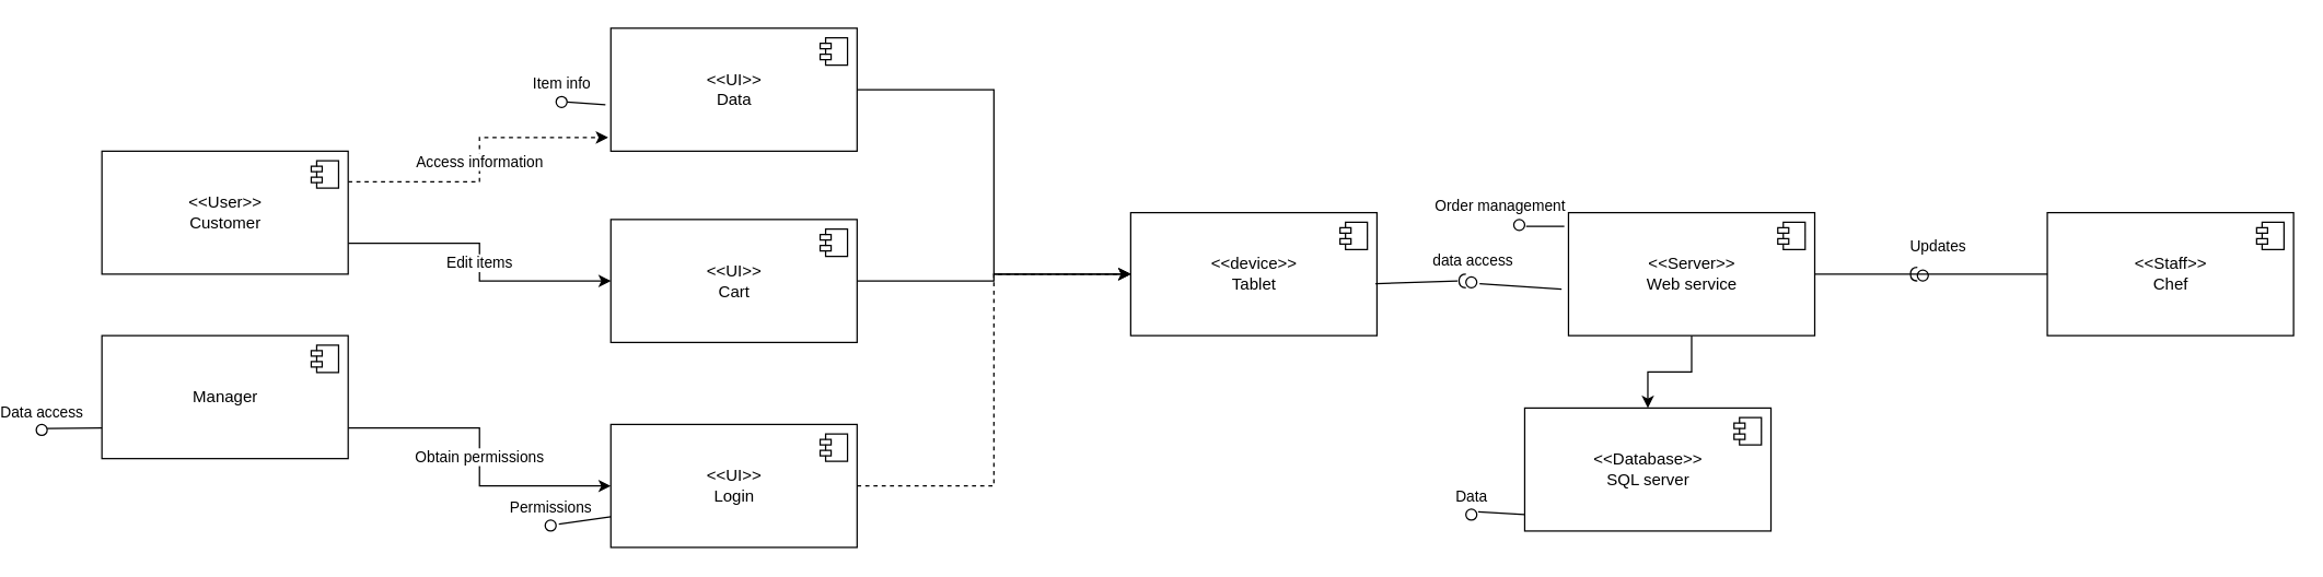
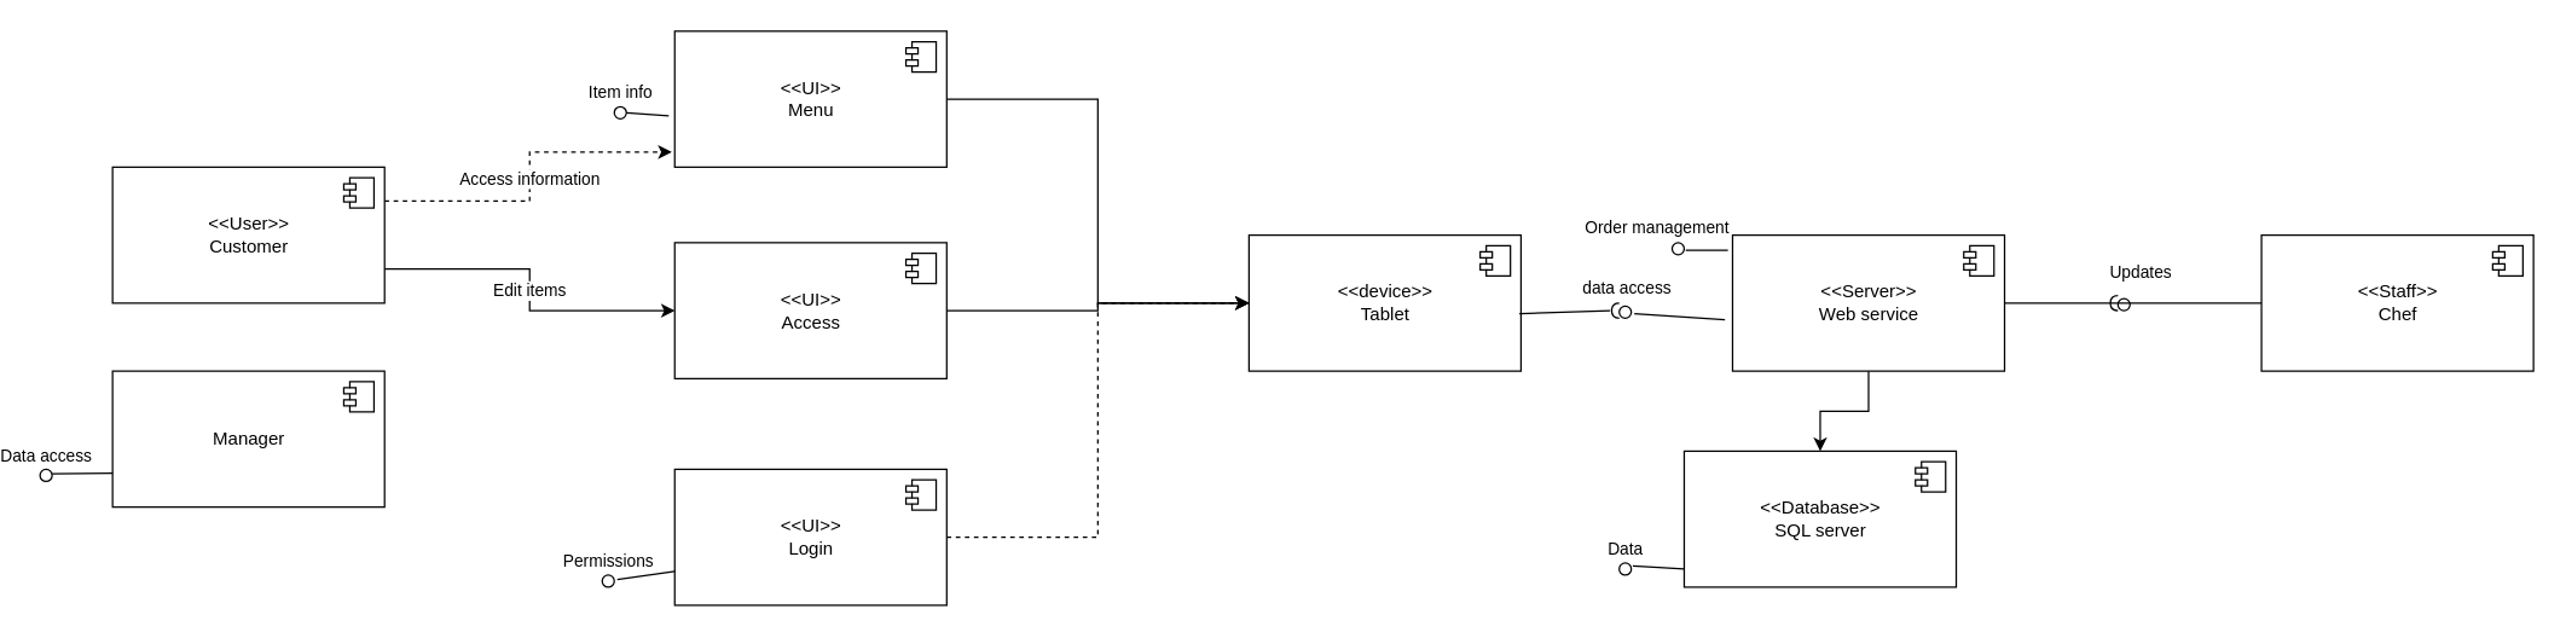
- <mxCell id="16" value="&amp;lt;&amp;lt;UI&amp;gt;&amp;gt;&lt;br&gt;Data" style="html=1;dropTarget=0;" vertex="1" parent="1"><mxGeometry x="440" y="20" width="180" height="90" as="geometry" /></mxCell>
+ <mxCell id="16" value="&amp;lt;&amp;lt;UI&amp;gt;&amp;gt;&lt;br&gt;Menu" style="html=1;dropTarget=0;" vertex="1" parent="1"><mxGeometry x="440" y="20" width="180" height="90" as="geometry" /></mxCell>
- <mxCell id="13" value="&amp;lt;&amp;lt;UI&amp;gt;&amp;gt;&lt;br&gt;Cart" style="html=1;dropTarget=0;" vertex="1" parent="1"><mxGeometry x="440" y="160" width="180" height="90" as="geometry" /></mxCell>
+ <mxCell id="13" value="&amp;lt;&amp;lt;UI&amp;gt;&amp;gt;&lt;br&gt;Access" style="html=1;dropTarget=0;" vertex="1" parent="1"><mxGeometry x="440" y="160" width="180" height="90" as="geometry" /></mxCell>
- <mxCell id="20" value="Obtain permissions" style="edgeStyle=orthogonalEdgeStyle;rounded=0;orthogonalLoop=1;jettySize=auto;html=1;exitX=1;exitY=0.75;exitDx=0;exitDy=0;entryX=0;entryY=0.5;entryDx=0;entryDy=0;" edge="1" parent="1" source="21" target="10"><mxGeometry relative="1" as="geometry" /></mxCell>
